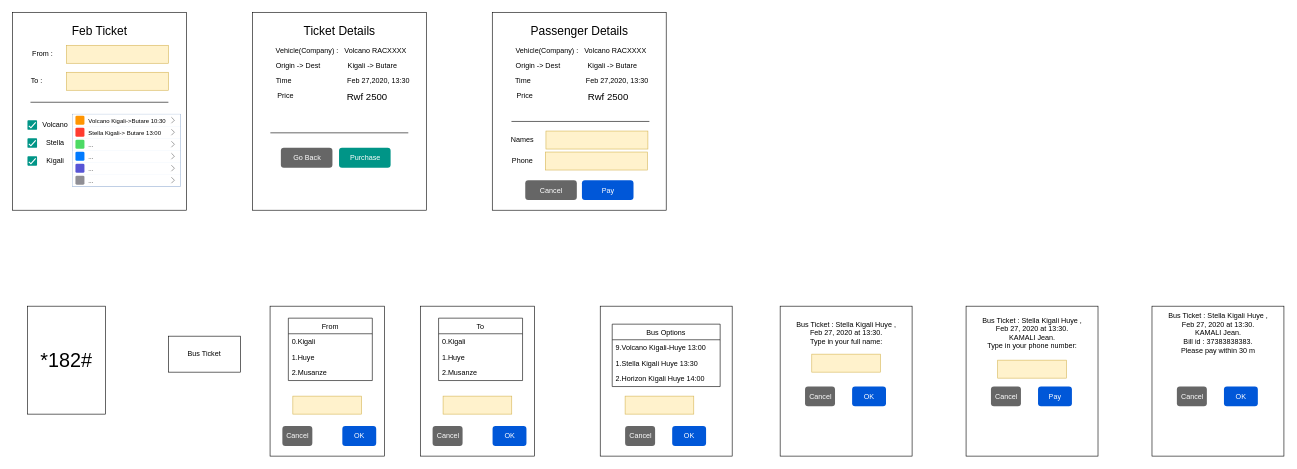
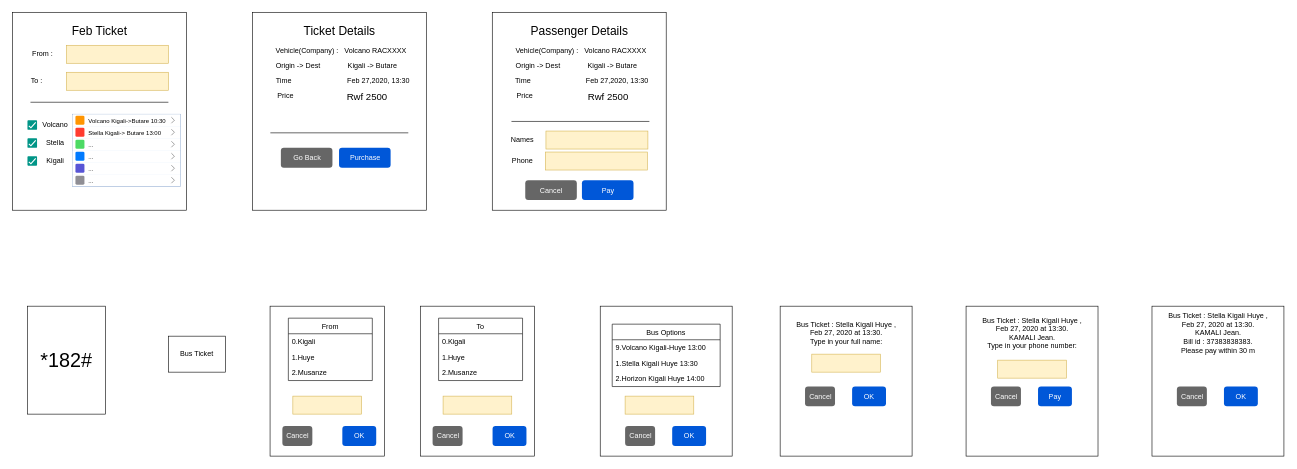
- <mxCell id="43" value="Purchase" style="rounded=1;fillColor=#009587;align=center;strokeColor=none;html=1;fontColor=#ffffff;fontSize=12;" vertex="1" parent="1"><mxGeometry x="564.5" y="246" width="86" height="33" as="geometry" /></mxCell>
+ <mxCell id="43" value="Purchase" style="rounded=1;fillColor=#0057D8;align=center;strokeColor=none;html=1;fontColor=#ffffff;fontSize=12" vertex="1" parent="1"><mxGeometry x="564.5" y="246" width="86" height="33" as="geometry" /></mxCell>
- <mxCell id="65" value="Bus Ticket" style="rounded=0;whiteSpace=wrap;html=1;strokeColor=#000000;strokeWidth=1;fillColor=#FFFFFF;" vertex="1" parent="1"><mxGeometry x="280" y="560" width="120" height="60" as="geometry" /></mxCell>
+ <mxCell id="65" value="Bus Ticket" style="rounded=0;whiteSpace=wrap;html=1;strokeColor=#000000;strokeWidth=1;fillColor=#FFFFFF;" vertex="1" parent="1"><mxGeometry x="280" y="560" width="95" height="60" as="geometry" /></mxCell>
